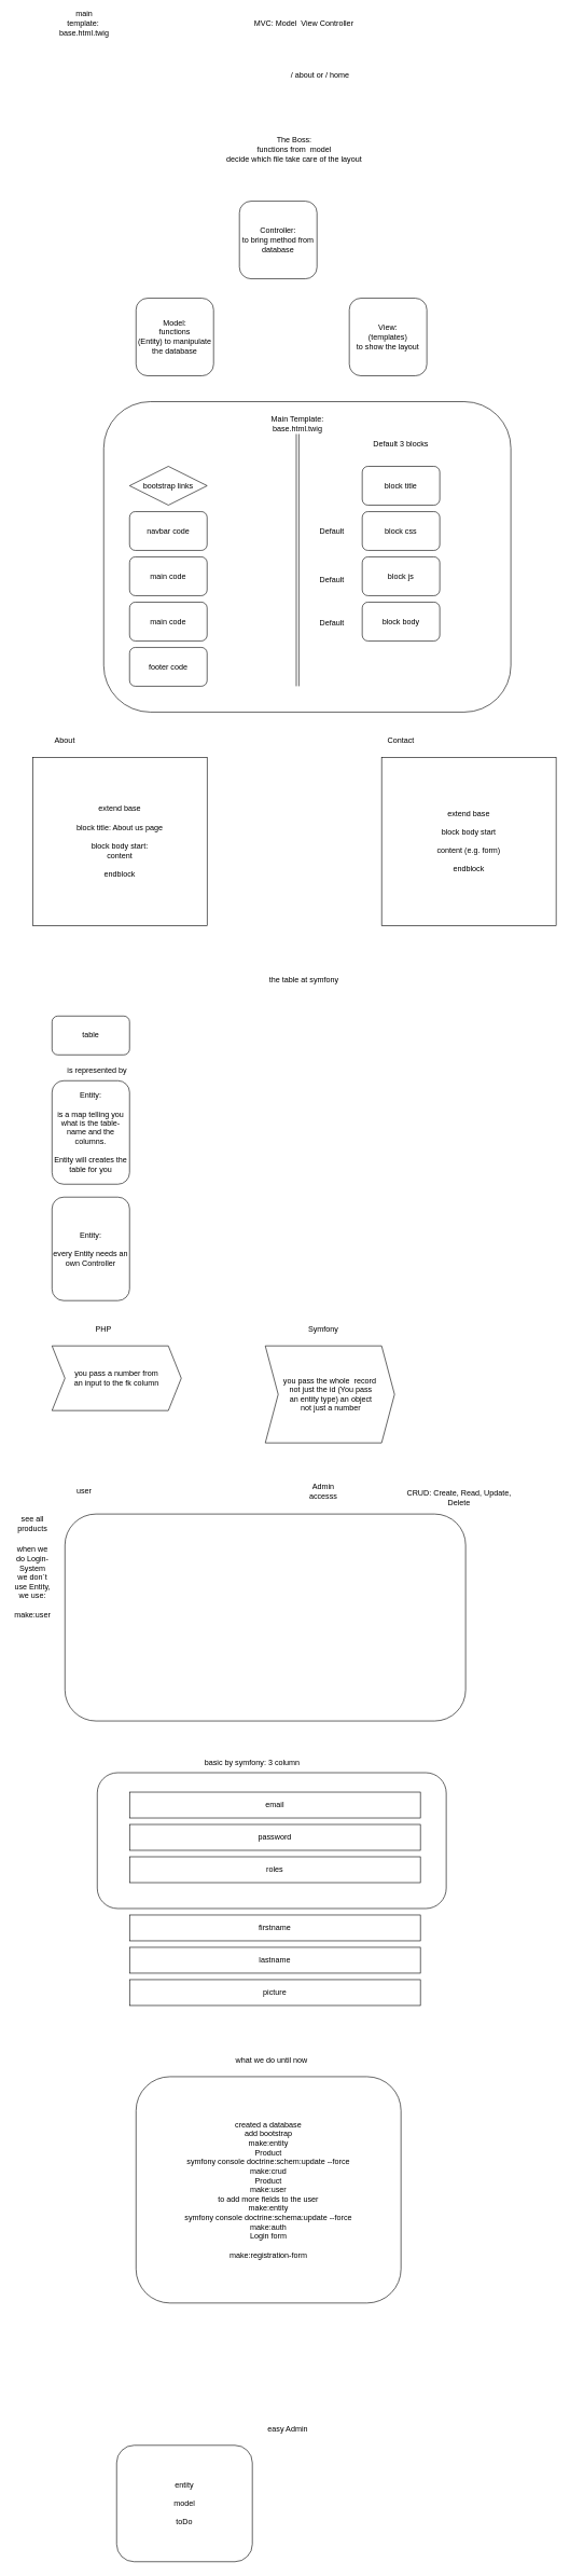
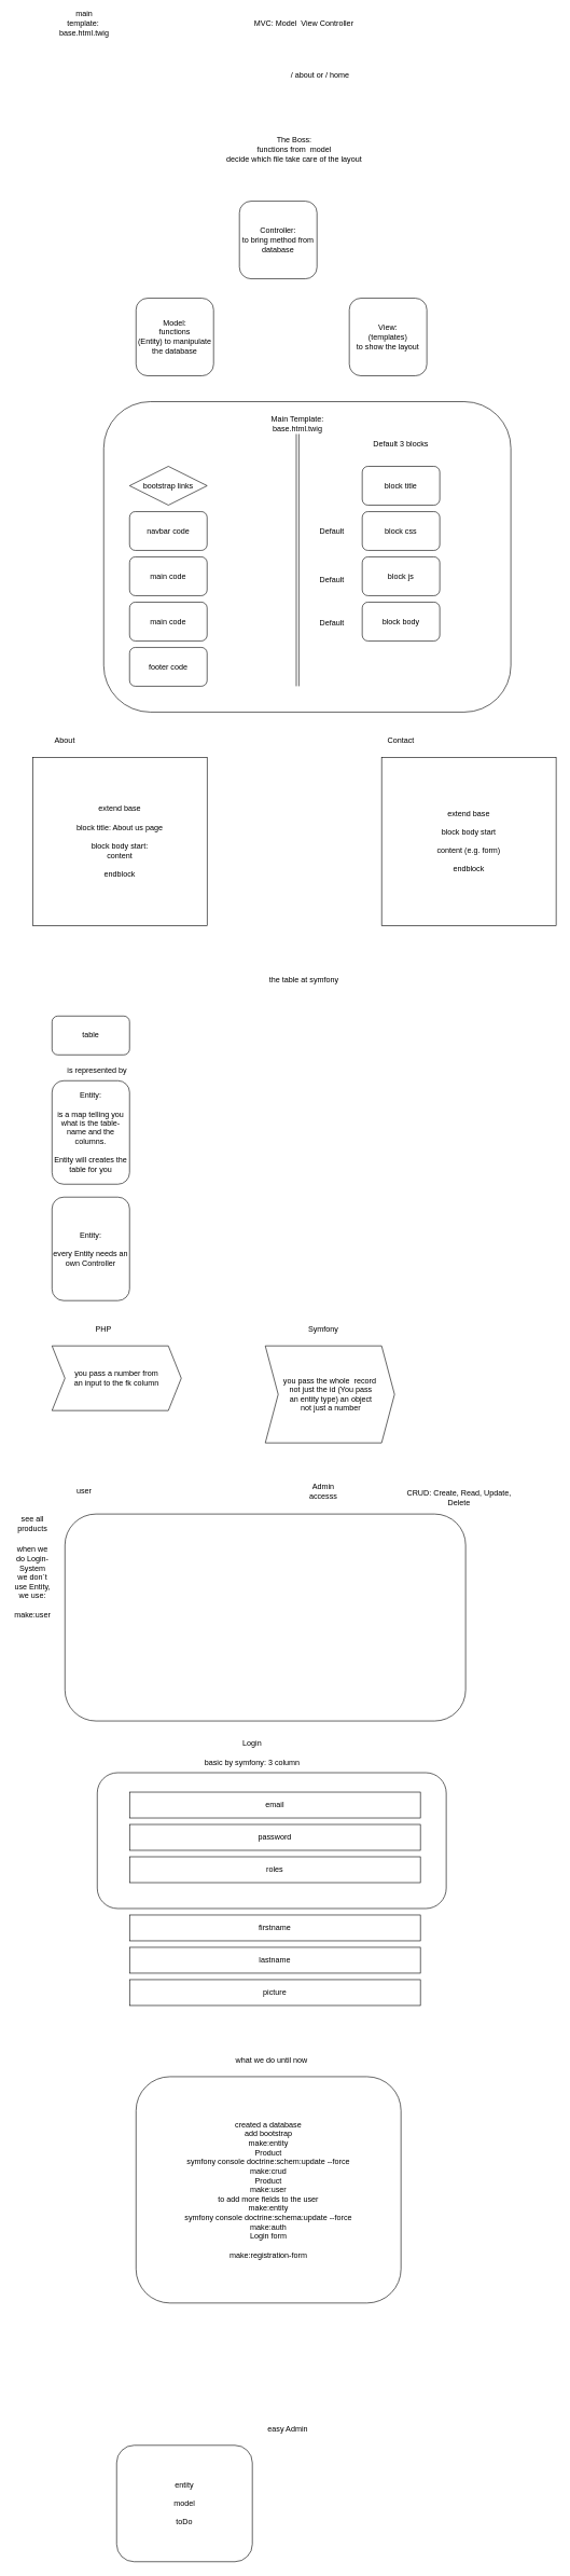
+ <mxCell id="45" value="Login" style="text;html=1;strokeColor=none;fillColor=none;align=center;verticalAlign=middle;whiteSpace=wrap;rounded=0;" parent="1" vertex="1"><mxGeometry x="360" y="2680" width="60" height="30" as="geometry" /></mxCell>
